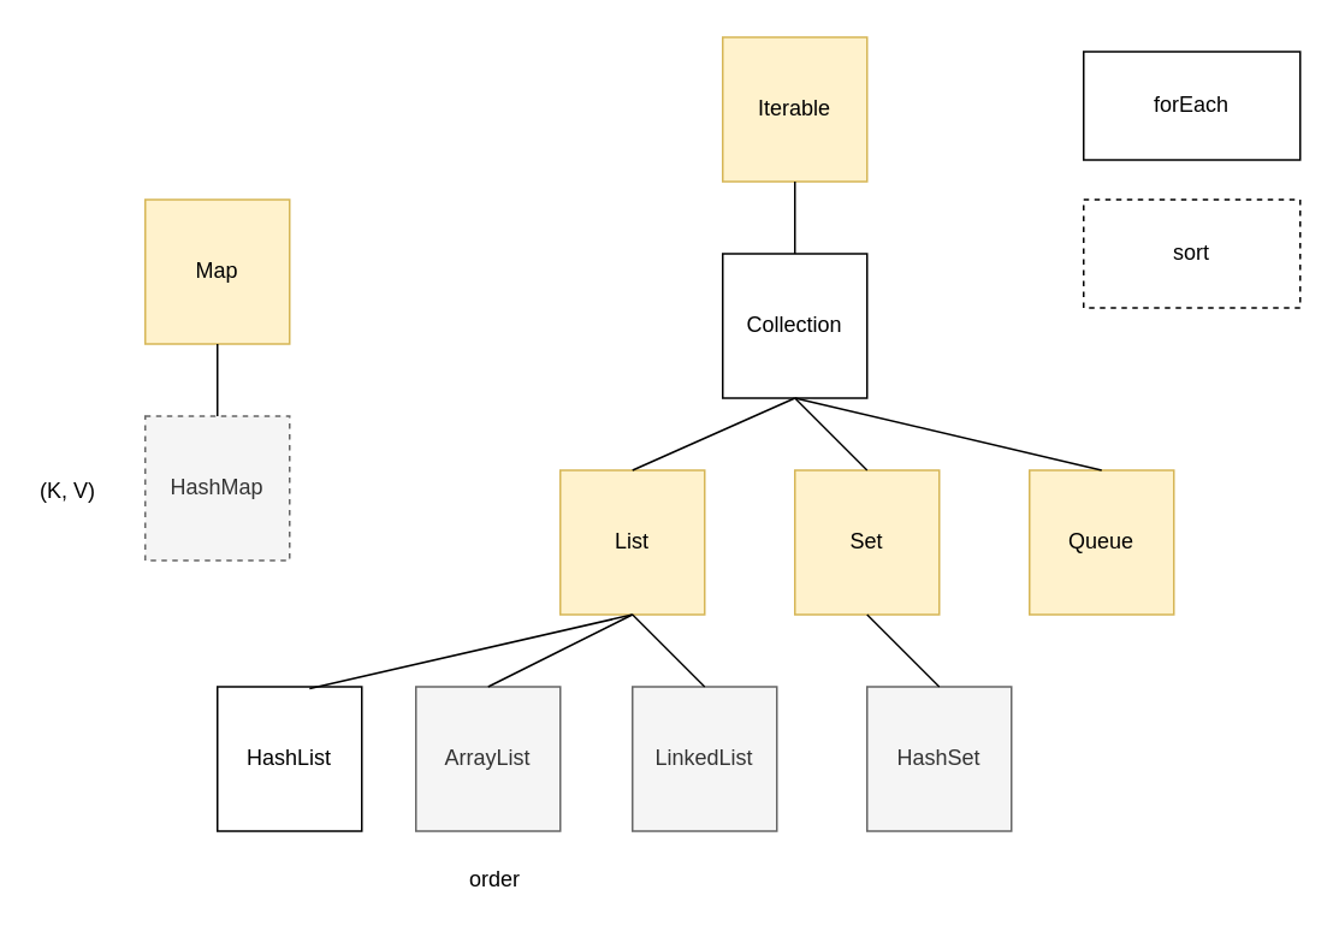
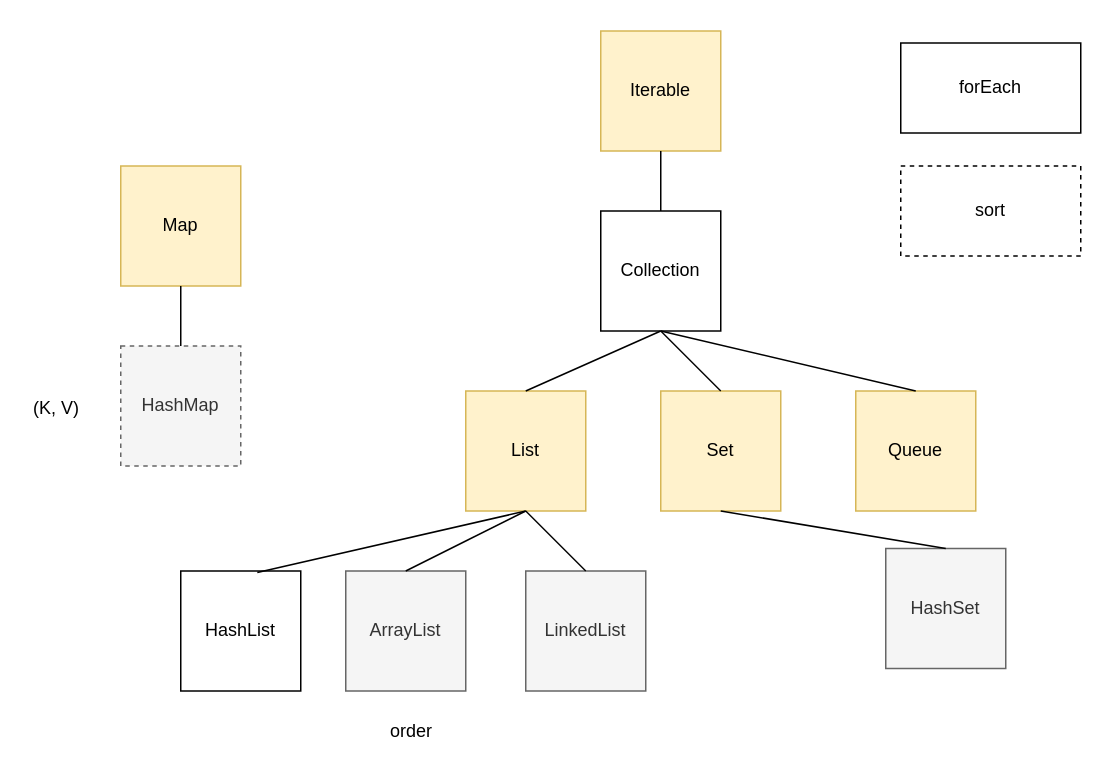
- <mxCell id="13" value="HashSet" style="whiteSpace=wrap;html=1;aspect=fixed;fillColor=#f5f5f5;strokeColor=#666666;fontColor=#333333;" parent="1" vertex="1"><mxGeometry x="480" y="380" width="80" height="80" as="geometry" /></mxCell>
+ <mxCell id="13" value="HashSet" style="whiteSpace=wrap;html=1;aspect=fixed;fillColor=#f5f5f5;strokeColor=#666666;fontColor=#333333;" parent="1" vertex="1"><mxGeometry x="590" y="365" width="80" height="80" as="geometry" /></mxCell>
